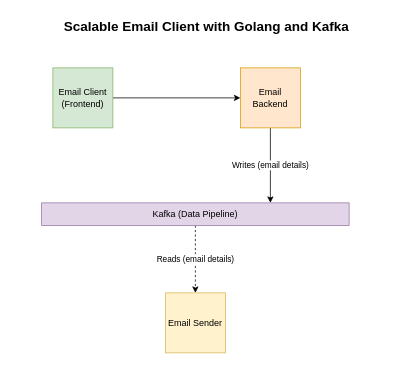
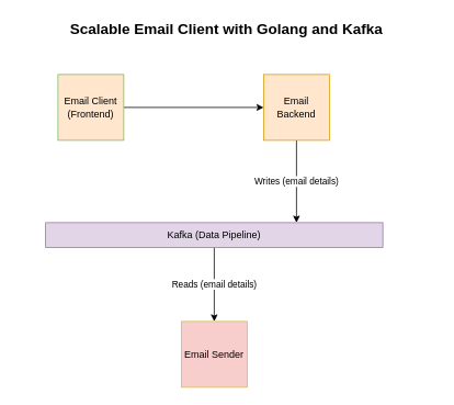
- <mxCell id="6" value="Email Client (Frontend)" style="whiteSpace=wrap;html=1;aspect=fixed;labelBackgroundColor=none;fillColor=#d5e8d4;strokeColor=#82b366;" vertex="1" parent="1"><mxGeometry x="70" y="90" width="80" height="80" as="geometry" /></mxCell>
+ <mxCell id="6" value="Email Client (Frontend)" style="whiteSpace=wrap;html=1;aspect=fixed;labelBackgroundColor=none;fillColor=#ffe6cc;strokeColor=#82b366;" vertex="1" parent="1"><mxGeometry x="70" y="90" width="80" height="80" as="geometry" /></mxCell>
- <mxCell id="2" value="Reads (email details)" style="edgeStyle=orthogonalEdgeStyle;rounded=0;orthogonalLoop=1;jettySize=auto;html=1;entryX=0.5;entryY=0;entryDx=0;entryDy=0;dashed=1;" edge="1" parent="1" source="3" target="4"><mxGeometry relative="1" as="geometry" /></mxCell>
+ <mxCell id="2" value="Reads (email details)" style="edgeStyle=orthogonalEdgeStyle;rounded=0;orthogonalLoop=1;jettySize=auto;html=1;entryX=0.5;entryY=0;entryDx=0;entryDy=0;" edge="1" parent="1" source="3" target="4"><mxGeometry relative="1" as="geometry" /></mxCell>
- <mxCell id="4" value="Email Sender" style="whiteSpace=wrap;html=1;aspect=fixed;fillColor=#fff2cc;strokeColor=#d6b656;" vertex="1" parent="1"><mxGeometry x="220" y="390" width="80" height="80" as="geometry" /></mxCell>
+ <mxCell id="4" value="Email Sender" style="whiteSpace=wrap;html=1;aspect=fixed;fillColor=#f8cecc;strokeColor=#d6b656;" vertex="1" parent="1"><mxGeometry x="220" y="390" width="80" height="80" as="geometry" /></mxCell>
